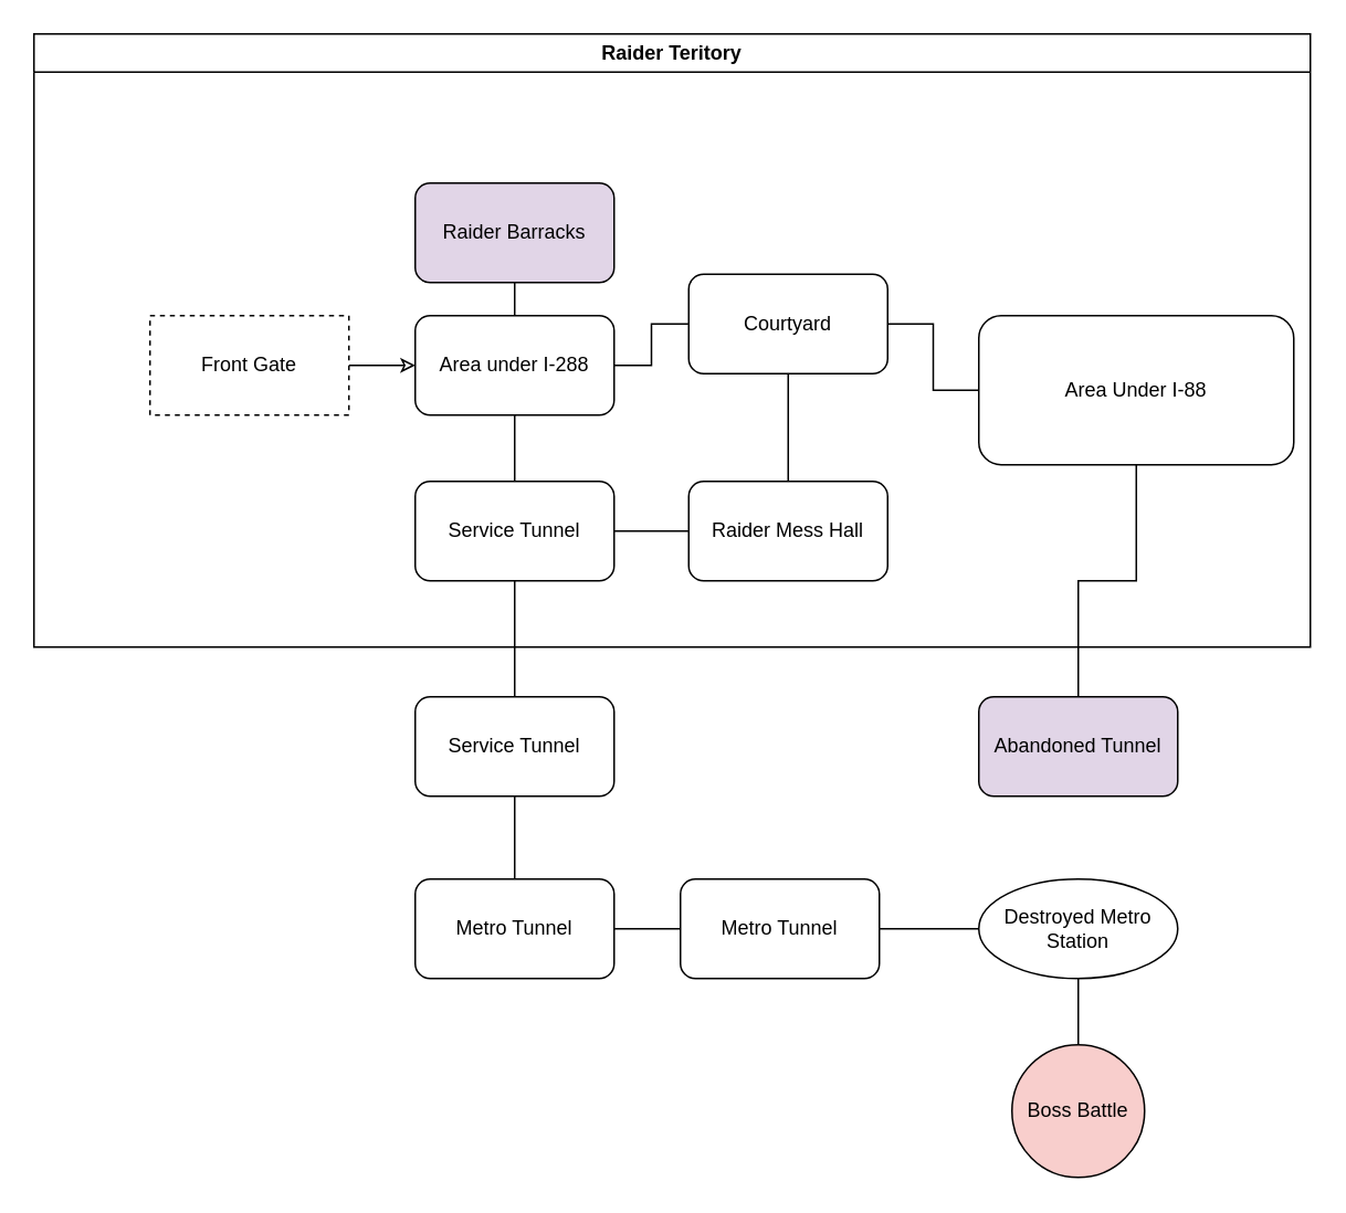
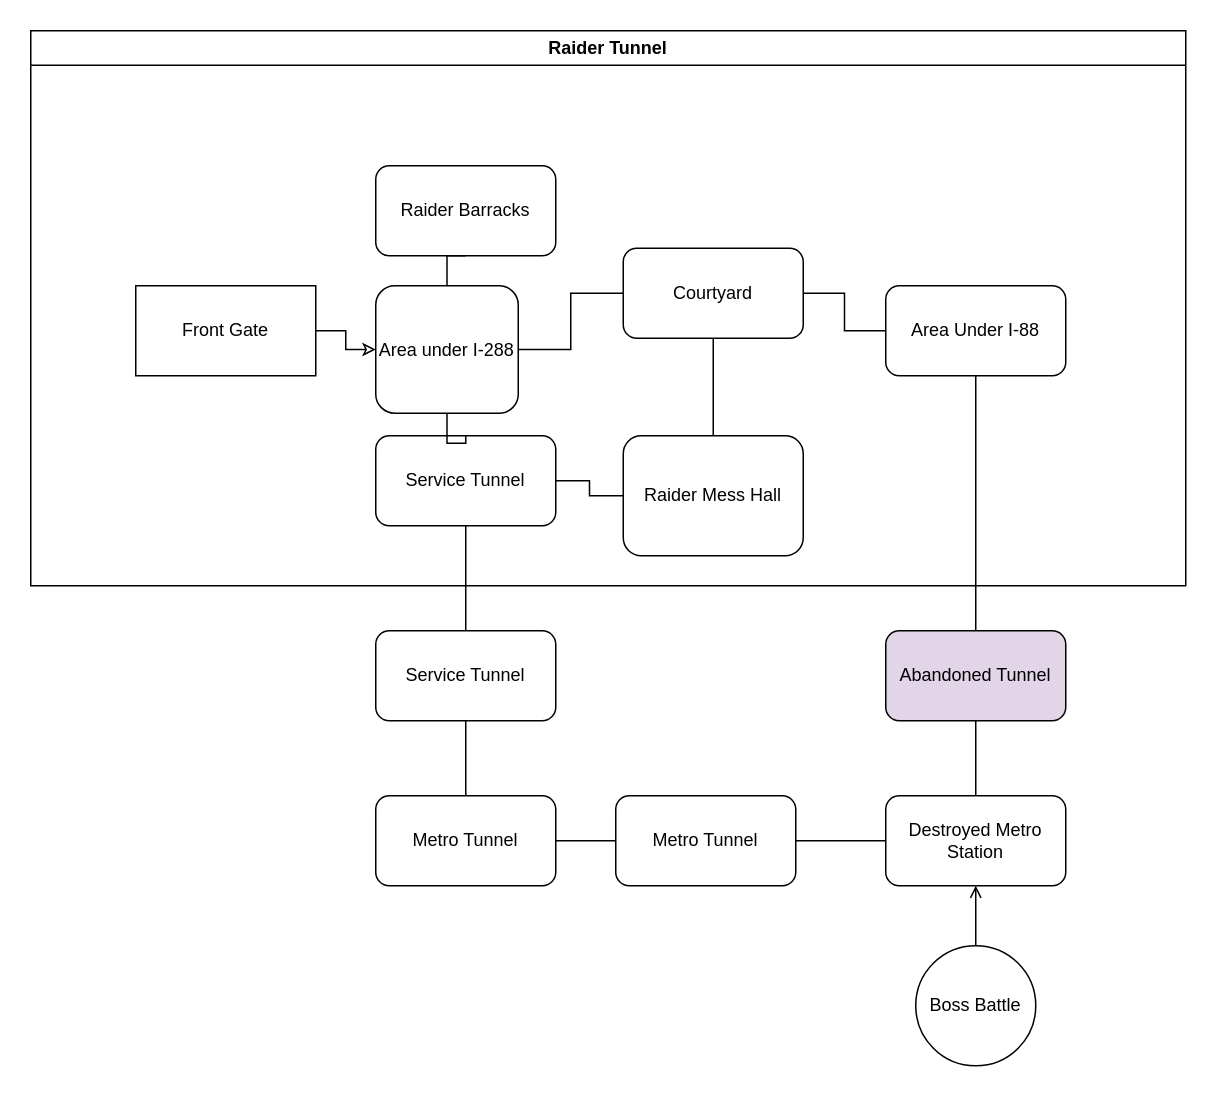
- <mxCell id="2" value="Raider Teritory" style="swimlane;whiteSpace=wrap;html=1;" vertex="1" parent="1"><mxGeometry x="20" y="20" width="770" height="370" as="geometry"><mxRectangle x="30" y="250" width="120" height="30" as="alternateBounds" /></mxGeometry></mxCell>
+ <mxCell id="2" value="Raider Tunnel" style="swimlane;whiteSpace=wrap;html=1;" vertex="1" parent="1"><mxGeometry x="20" y="20" width="770" height="370" as="geometry"><mxRectangle x="30" y="250" width="120" height="30" as="alternateBounds" /></mxGeometry></mxCell>
- <mxCell id="16" value="Raider Barracks" style="whiteSpace=wrap;html=1;rounded=1;fillColor=#e1d5e7;" vertex="1" parent="2"><mxGeometry x="230" y="90" width="120" height="60" as="geometry" /></mxCell>
+ <mxCell id="16" value="Raider Barracks" style="whiteSpace=wrap;html=1;rounded=1;" vertex="1" parent="2"><mxGeometry x="230" y="90" width="120" height="60" as="geometry" /></mxCell>
- <mxCell id="14" value="Front Gate" style="rounded=0;whiteSpace=wrap;html=1;dashed=1;" parent="2" vertex="1"><mxGeometry x="70" y="170" width="120" height="60" as="geometry" /></mxCell>
+ <mxCell id="14" value="Front Gate" style="rounded=0;whiteSpace=wrap;html=1;" parent="2" vertex="1"><mxGeometry x="70" y="170" width="120" height="60" as="geometry" /></mxCell>
- <mxCell id="4" value="Area under I-288" style="rounded=1;whiteSpace=wrap;html=1;" parent="2" vertex="1"><mxGeometry x="230" y="170" width="120" height="60" as="geometry" /></mxCell>
+ <mxCell id="4" value="Area under I-288" style="rounded=1;whiteSpace=wrap;html=1;" parent="2" vertex="1"><mxGeometry x="230" y="170" width="95" height="85" as="geometry" /></mxCell>
- <mxCell id="11" value="Area Under I-88" style="rounded=1;whiteSpace=wrap;html=1;" parent="2" vertex="1"><mxGeometry x="570" y="170" width="190" height="90" as="geometry" /></mxCell>
+ <mxCell id="11" value="Area Under I-88" style="rounded=1;whiteSpace=wrap;html=1;" parent="2" vertex="1"><mxGeometry x="570" y="170" width="120" height="60" as="geometry" /></mxCell>
- <mxCell id="15" value="Raider Mess Hall" style="whiteSpace=wrap;html=1;rounded=1;" vertex="1" parent="2"><mxGeometry x="395" y="270" width="120" height="60" as="geometry" /></mxCell>
+ <mxCell id="15" value="Raider Mess Hall" style="whiteSpace=wrap;html=1;rounded=1;" vertex="1" parent="2"><mxGeometry x="395" y="270" width="120" height="80" as="geometry" /></mxCell>
+ <mxCell id="24" style="edgeStyle=orthogonalEdgeStyle;rounded=0;orthogonalLoop=1;jettySize=auto;html=1;exitX=0.5;exitY=1;exitDx=0;exitDy=0;entryX=0.5;entryY=0;entryDx=0;entryDy=0;endArrow=none;endFill=0;" edge="1" parent="1" source="25" target="27"><mxGeometry relative="1" as="geometry"><mxPoint x="650" y="510" as="sourcePoint" /></mxGeometry></mxCell>
- <mxCell id="27" value="Destroyed Metro Station" style="ellipse;whiteSpace=wrap;html=1;" vertex="1" parent="1"><mxGeometry x="590" y="530" width="120" height="60" as="geometry" /></mxCell>
+ <mxCell id="27" value="Destroyed Metro Station" style="whiteSpace=wrap;html=1;rounded=1;" vertex="1" parent="1"><mxGeometry x="590" y="530" width="120" height="60" as="geometry" /></mxCell>
- <mxCell id="28" style="edgeStyle=orthogonalEdgeStyle;rounded=0;orthogonalLoop=1;jettySize=auto;html=1;exitX=0.5;exitY=0;exitDx=0;exitDy=0;entryX=0.5;entryY=1;entryDx=0;entryDy=0;endArrow=none;endFill=0;" edge="1" parent="1" source="29" target="27"><mxGeometry relative="1" as="geometry" /></mxCell>
+ <mxCell id="28" style="edgeStyle=orthogonalEdgeStyle;rounded=0;orthogonalLoop=1;jettySize=auto;html=1;exitX=0.5;exitY=0;exitDx=0;exitDy=0;entryX=0.5;entryY=1;entryDx=0;entryDy=0;endArrow=open;endFill=0;" edge="1" parent="1" source="29" target="27"><mxGeometry relative="1" as="geometry" /></mxCell>
- <mxCell id="29" value="Boss Battle" style="ellipse;whiteSpace=wrap;html=1;aspect=fixed;fillColor=#f8cecc;" vertex="1" parent="1"><mxGeometry x="610" y="630" width="80" height="80" as="geometry" /></mxCell>
+ <mxCell id="29" value="Boss Battle" style="ellipse;whiteSpace=wrap;html=1;aspect=fixed;" vertex="1" parent="1"><mxGeometry x="610" y="630" width="80" height="80" as="geometry" /></mxCell>
